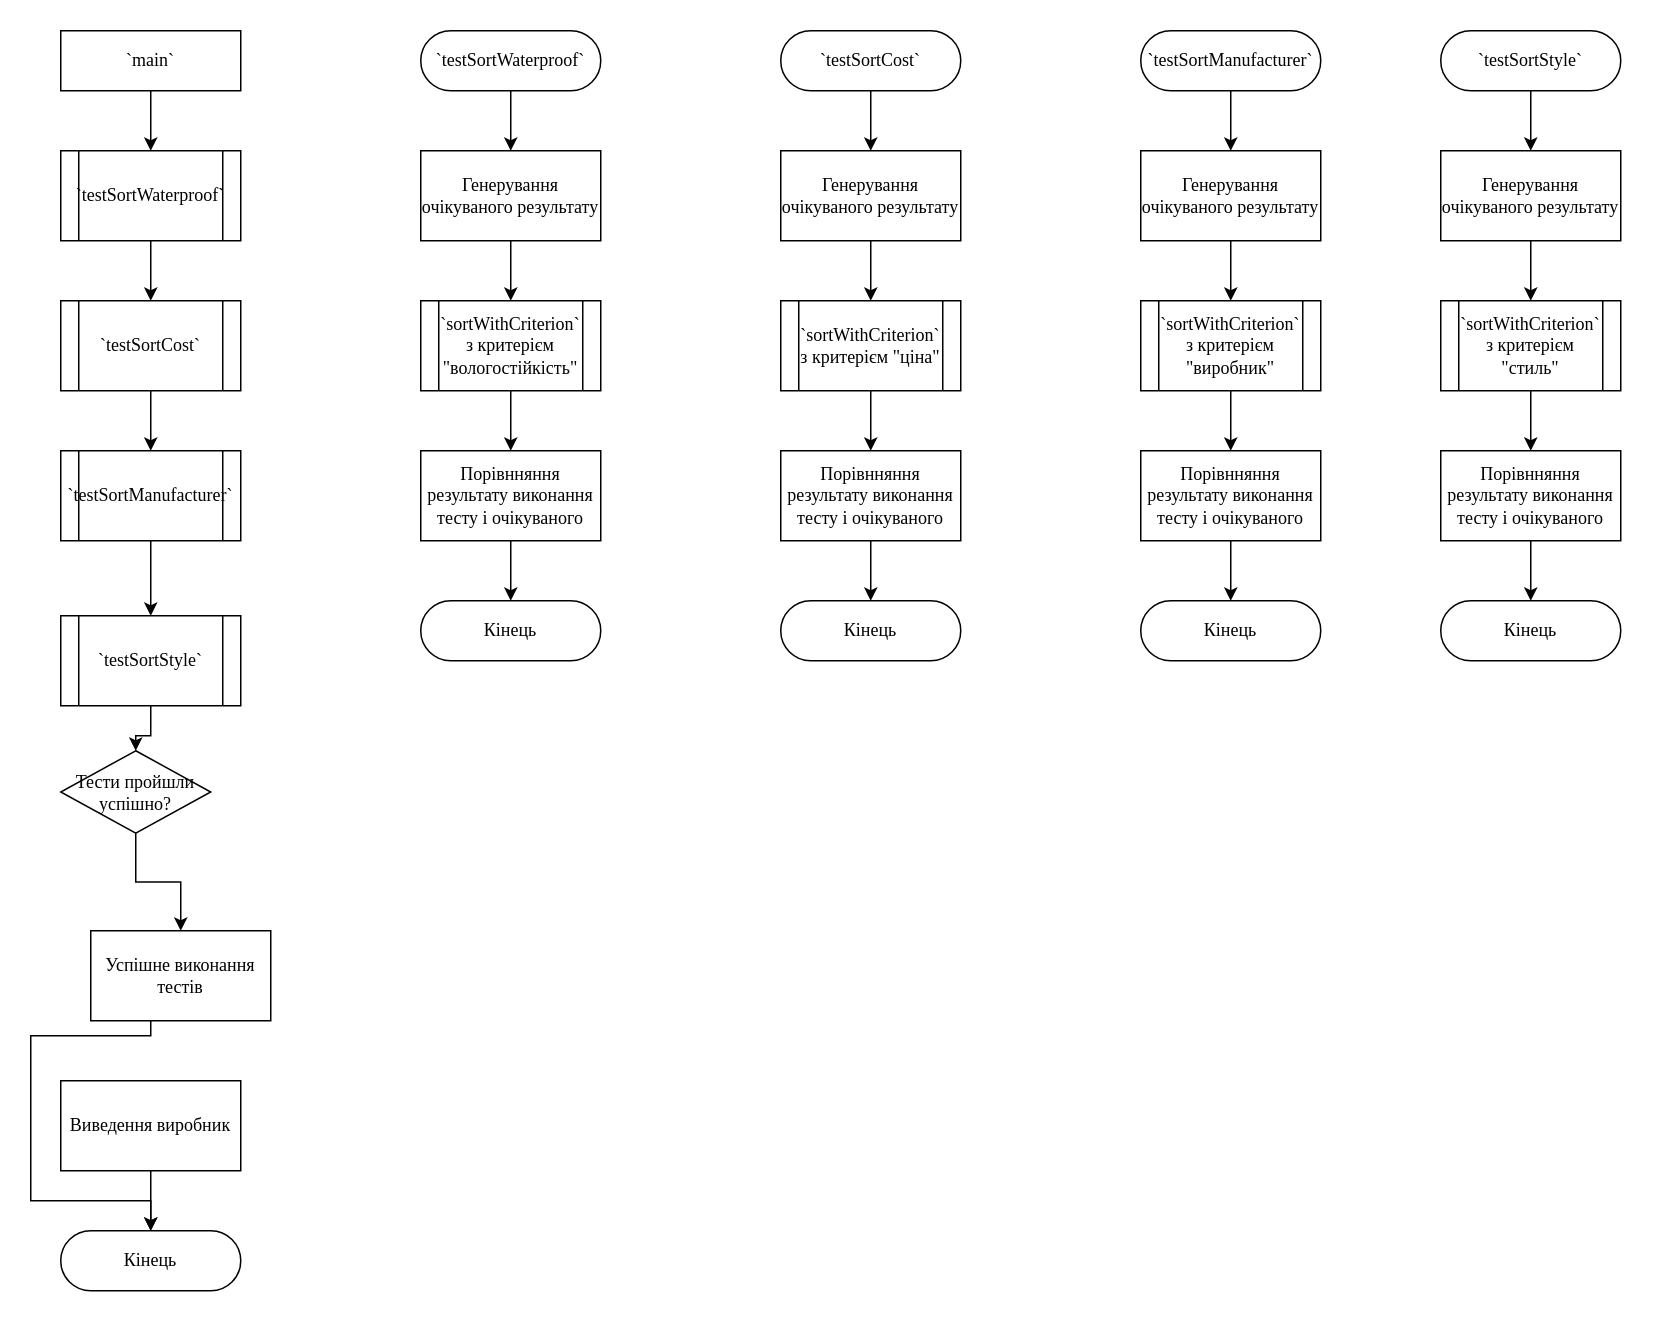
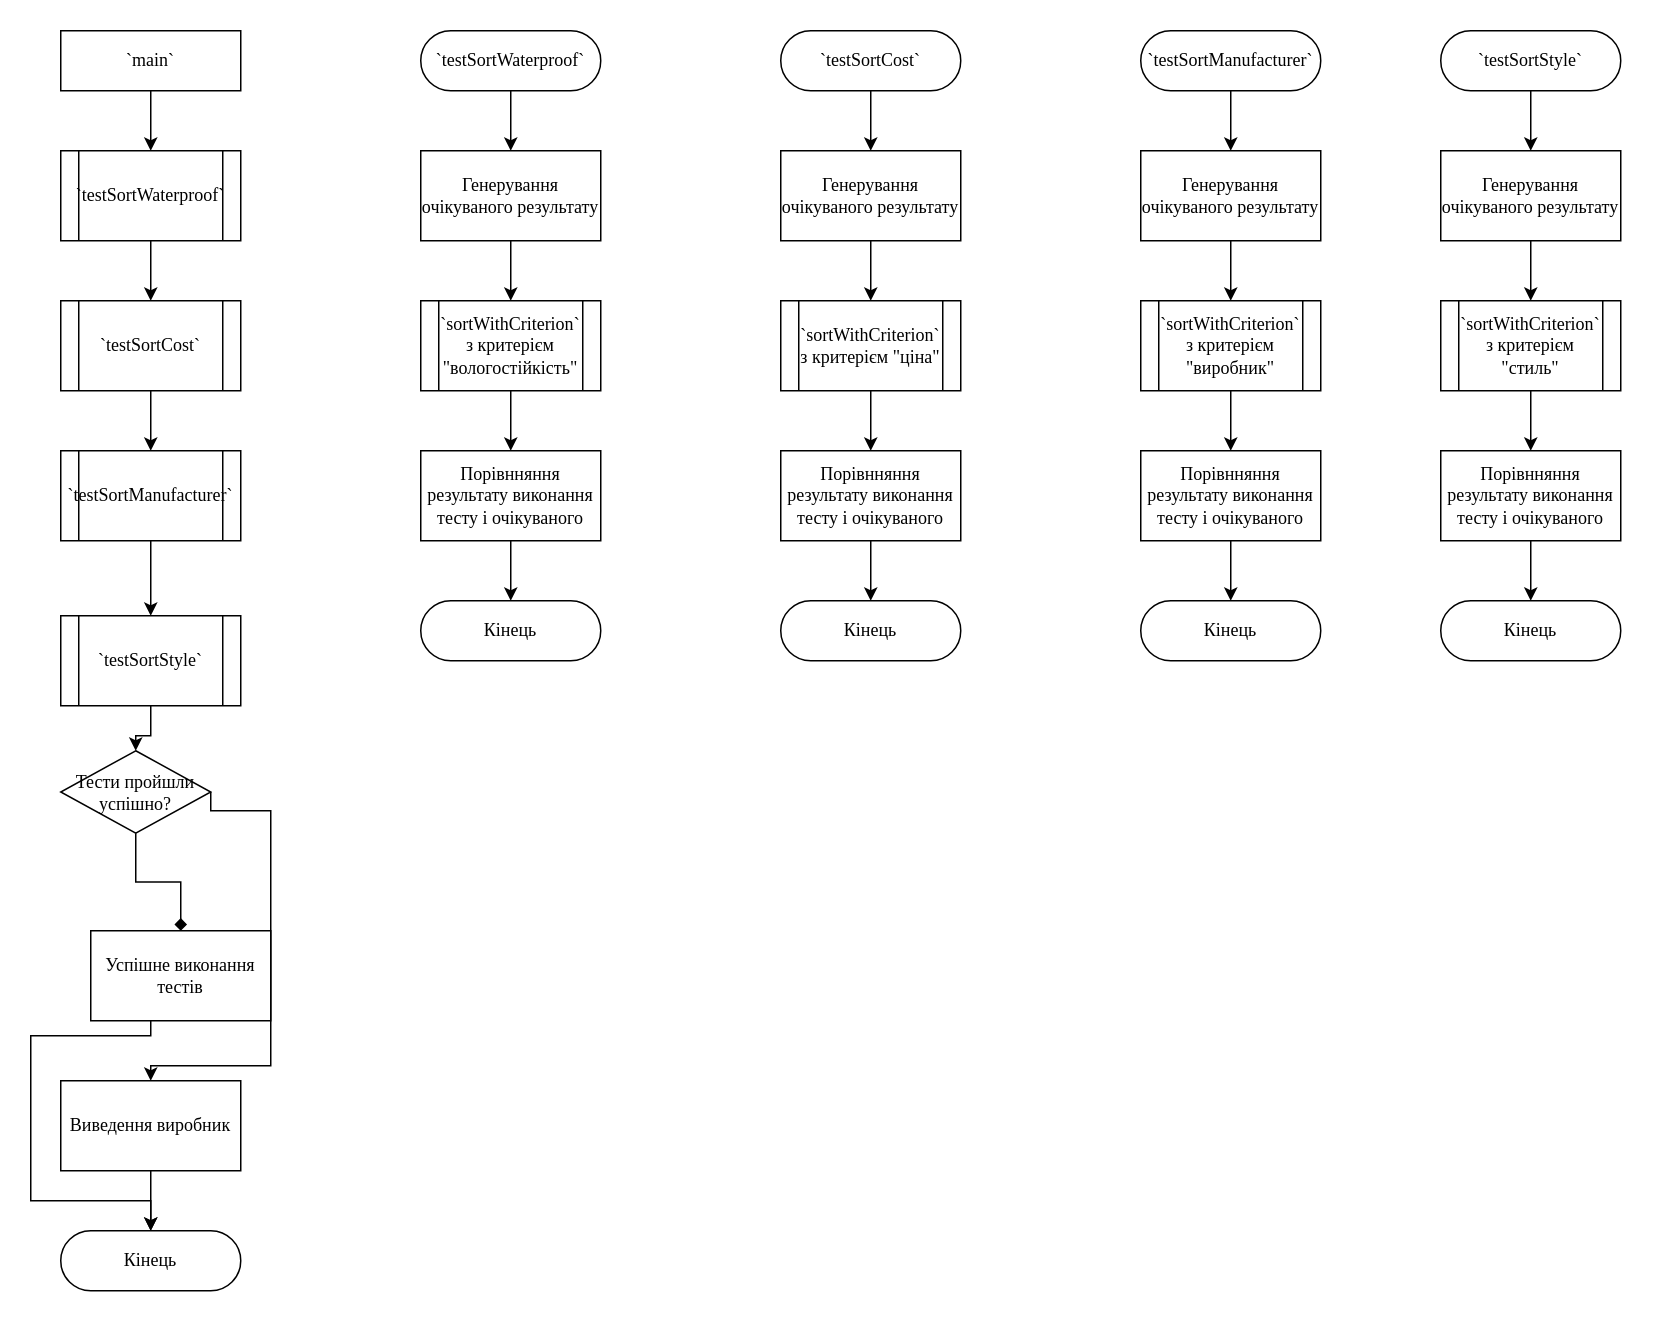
+ <mxCell id="13" style="edgeStyle=orthogonalEdgeStyle;rounded=0;orthogonalLoop=1;jettySize=auto;html=1;exitX=1;exitY=0.5;exitDx=0;exitDy=0;entryX=0.5;entryY=0;entryDx=0;entryDy=0;fontFamily=Times New Roman;fontSize=12;labelBackgroundColor=none;" edge="1" parent="1" source="14" target="18"><mxGeometry relative="1" as="geometry"><Array as="points"><mxPoint x="180" y="540" /><mxPoint x="180" y="710" /><mxPoint x="100" y="710" /></Array></mxGeometry></mxCell>
- <mxCell id="12" value="" style="edgeStyle=orthogonalEdgeStyle;rounded=0;orthogonalLoop=1;jettySize=auto;html=1;fontFamily=Times New Roman;fontSize=12;labelBackgroundColor=none;" edge="1" parent="1" source="14" target="16"><mxGeometry relative="1" as="geometry" /></mxCell>
+ <mxCell id="12" value="" style="edgeStyle=orthogonalEdgeStyle;rounded=0;orthogonalLoop=1;jettySize=auto;html=1;fontFamily=Times New Roman;fontSize=12;labelBackgroundColor=none;endArrow=diamond;" edge="1" parent="1" source="14" target="16"><mxGeometry relative="1" as="geometry" /></mxCell>
